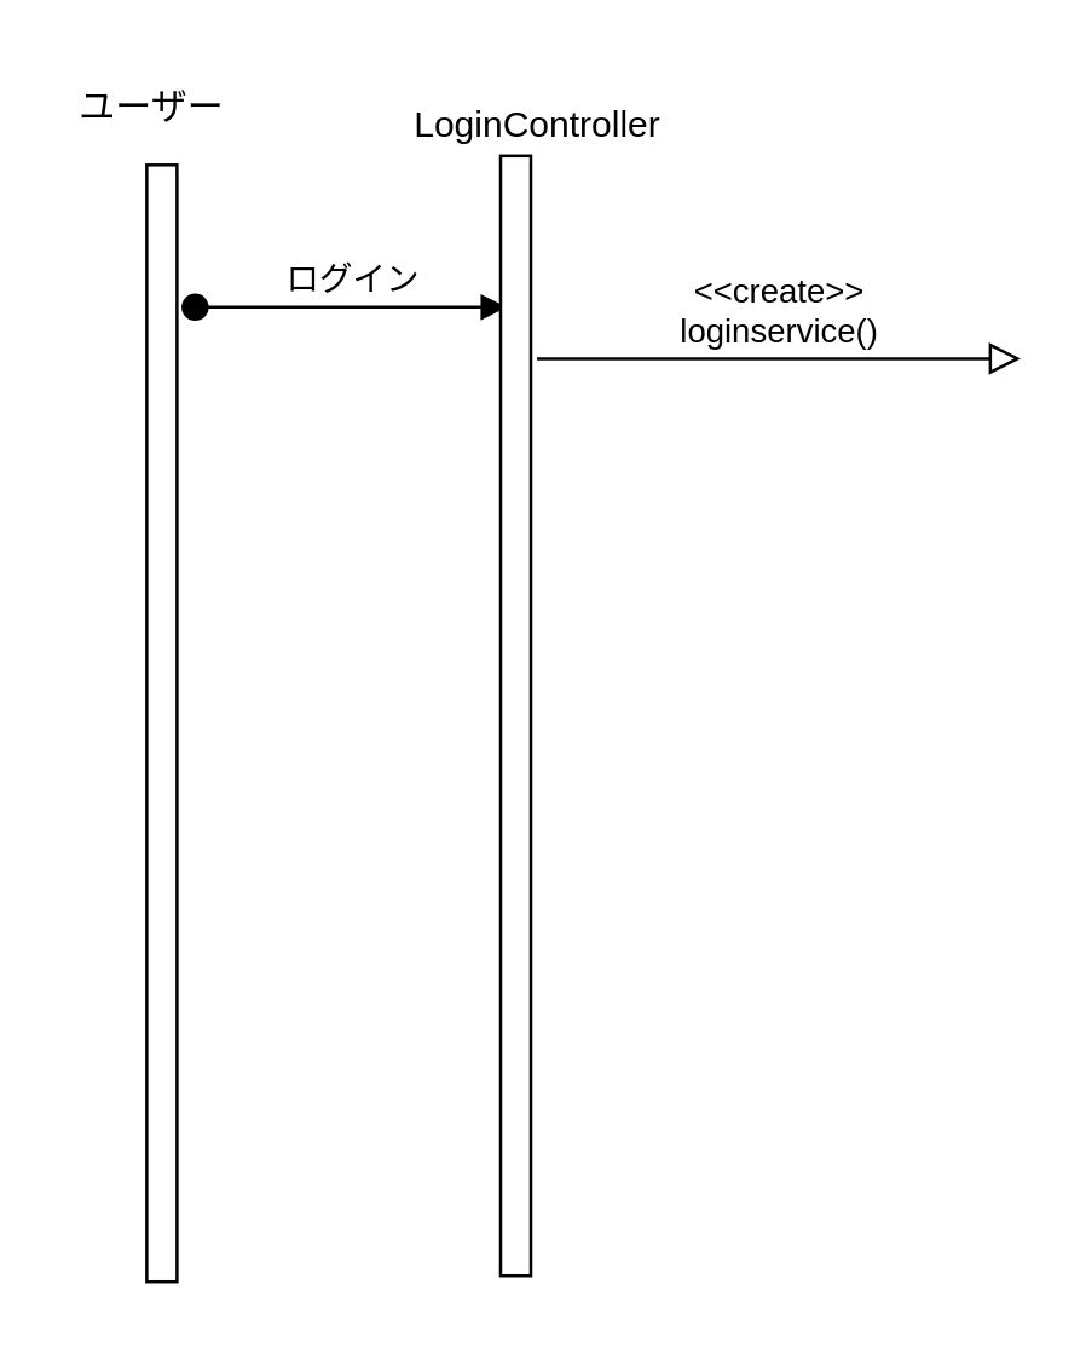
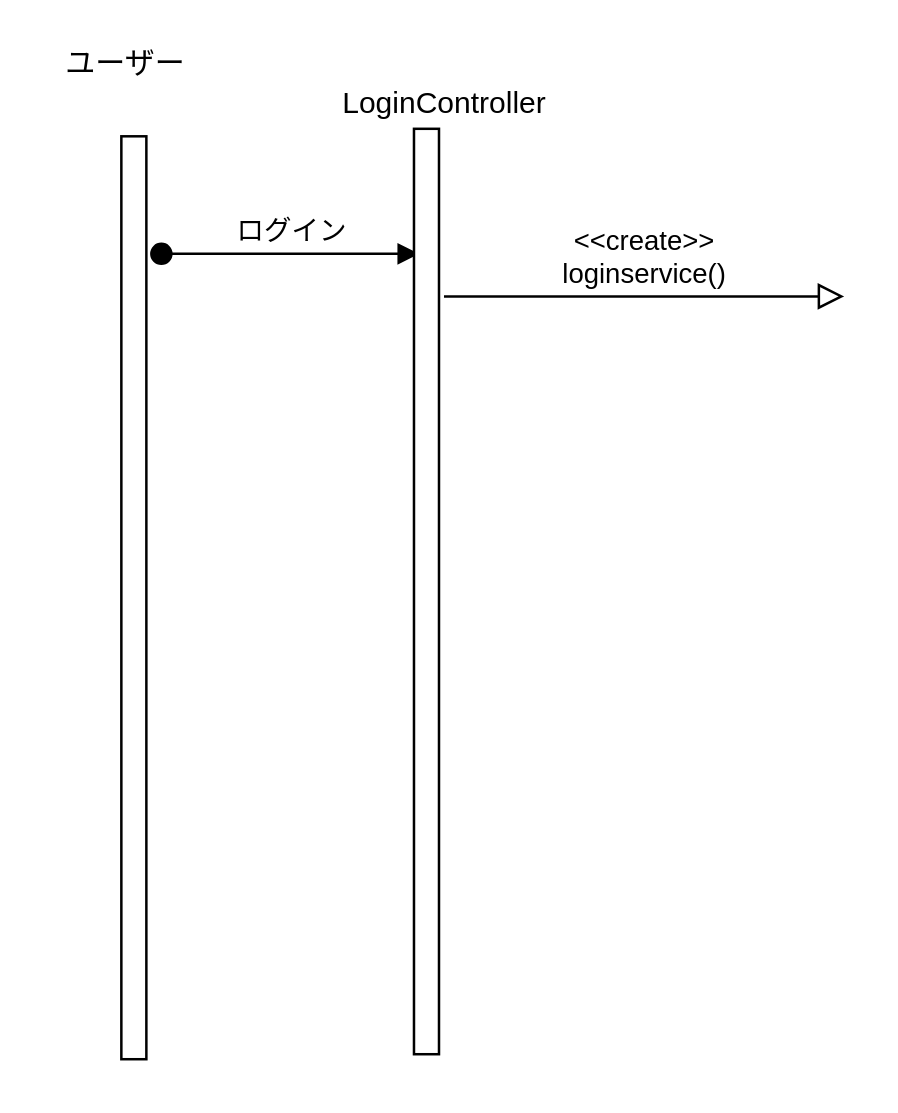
- <mxCell id="2" value="ユーザー" style="text;strokeColor=none;align=center;fillColor=none;html=1;verticalAlign=middle;whiteSpace=wrap;rounded=0;" vertex="1" parent="1"><mxGeometry x="20" y="20" width="60" height="30" as="geometry" /></mxCell>
+ <mxCell id="2" value="ユーザー" style="text;strokeColor=none;align=center;fillColor=none;html=1;verticalAlign=middle;whiteSpace=wrap;rounded=0;" vertex="1" parent="1"><mxGeometry x="20" y="10" width="60" height="30" as="geometry" /></mxCell>
